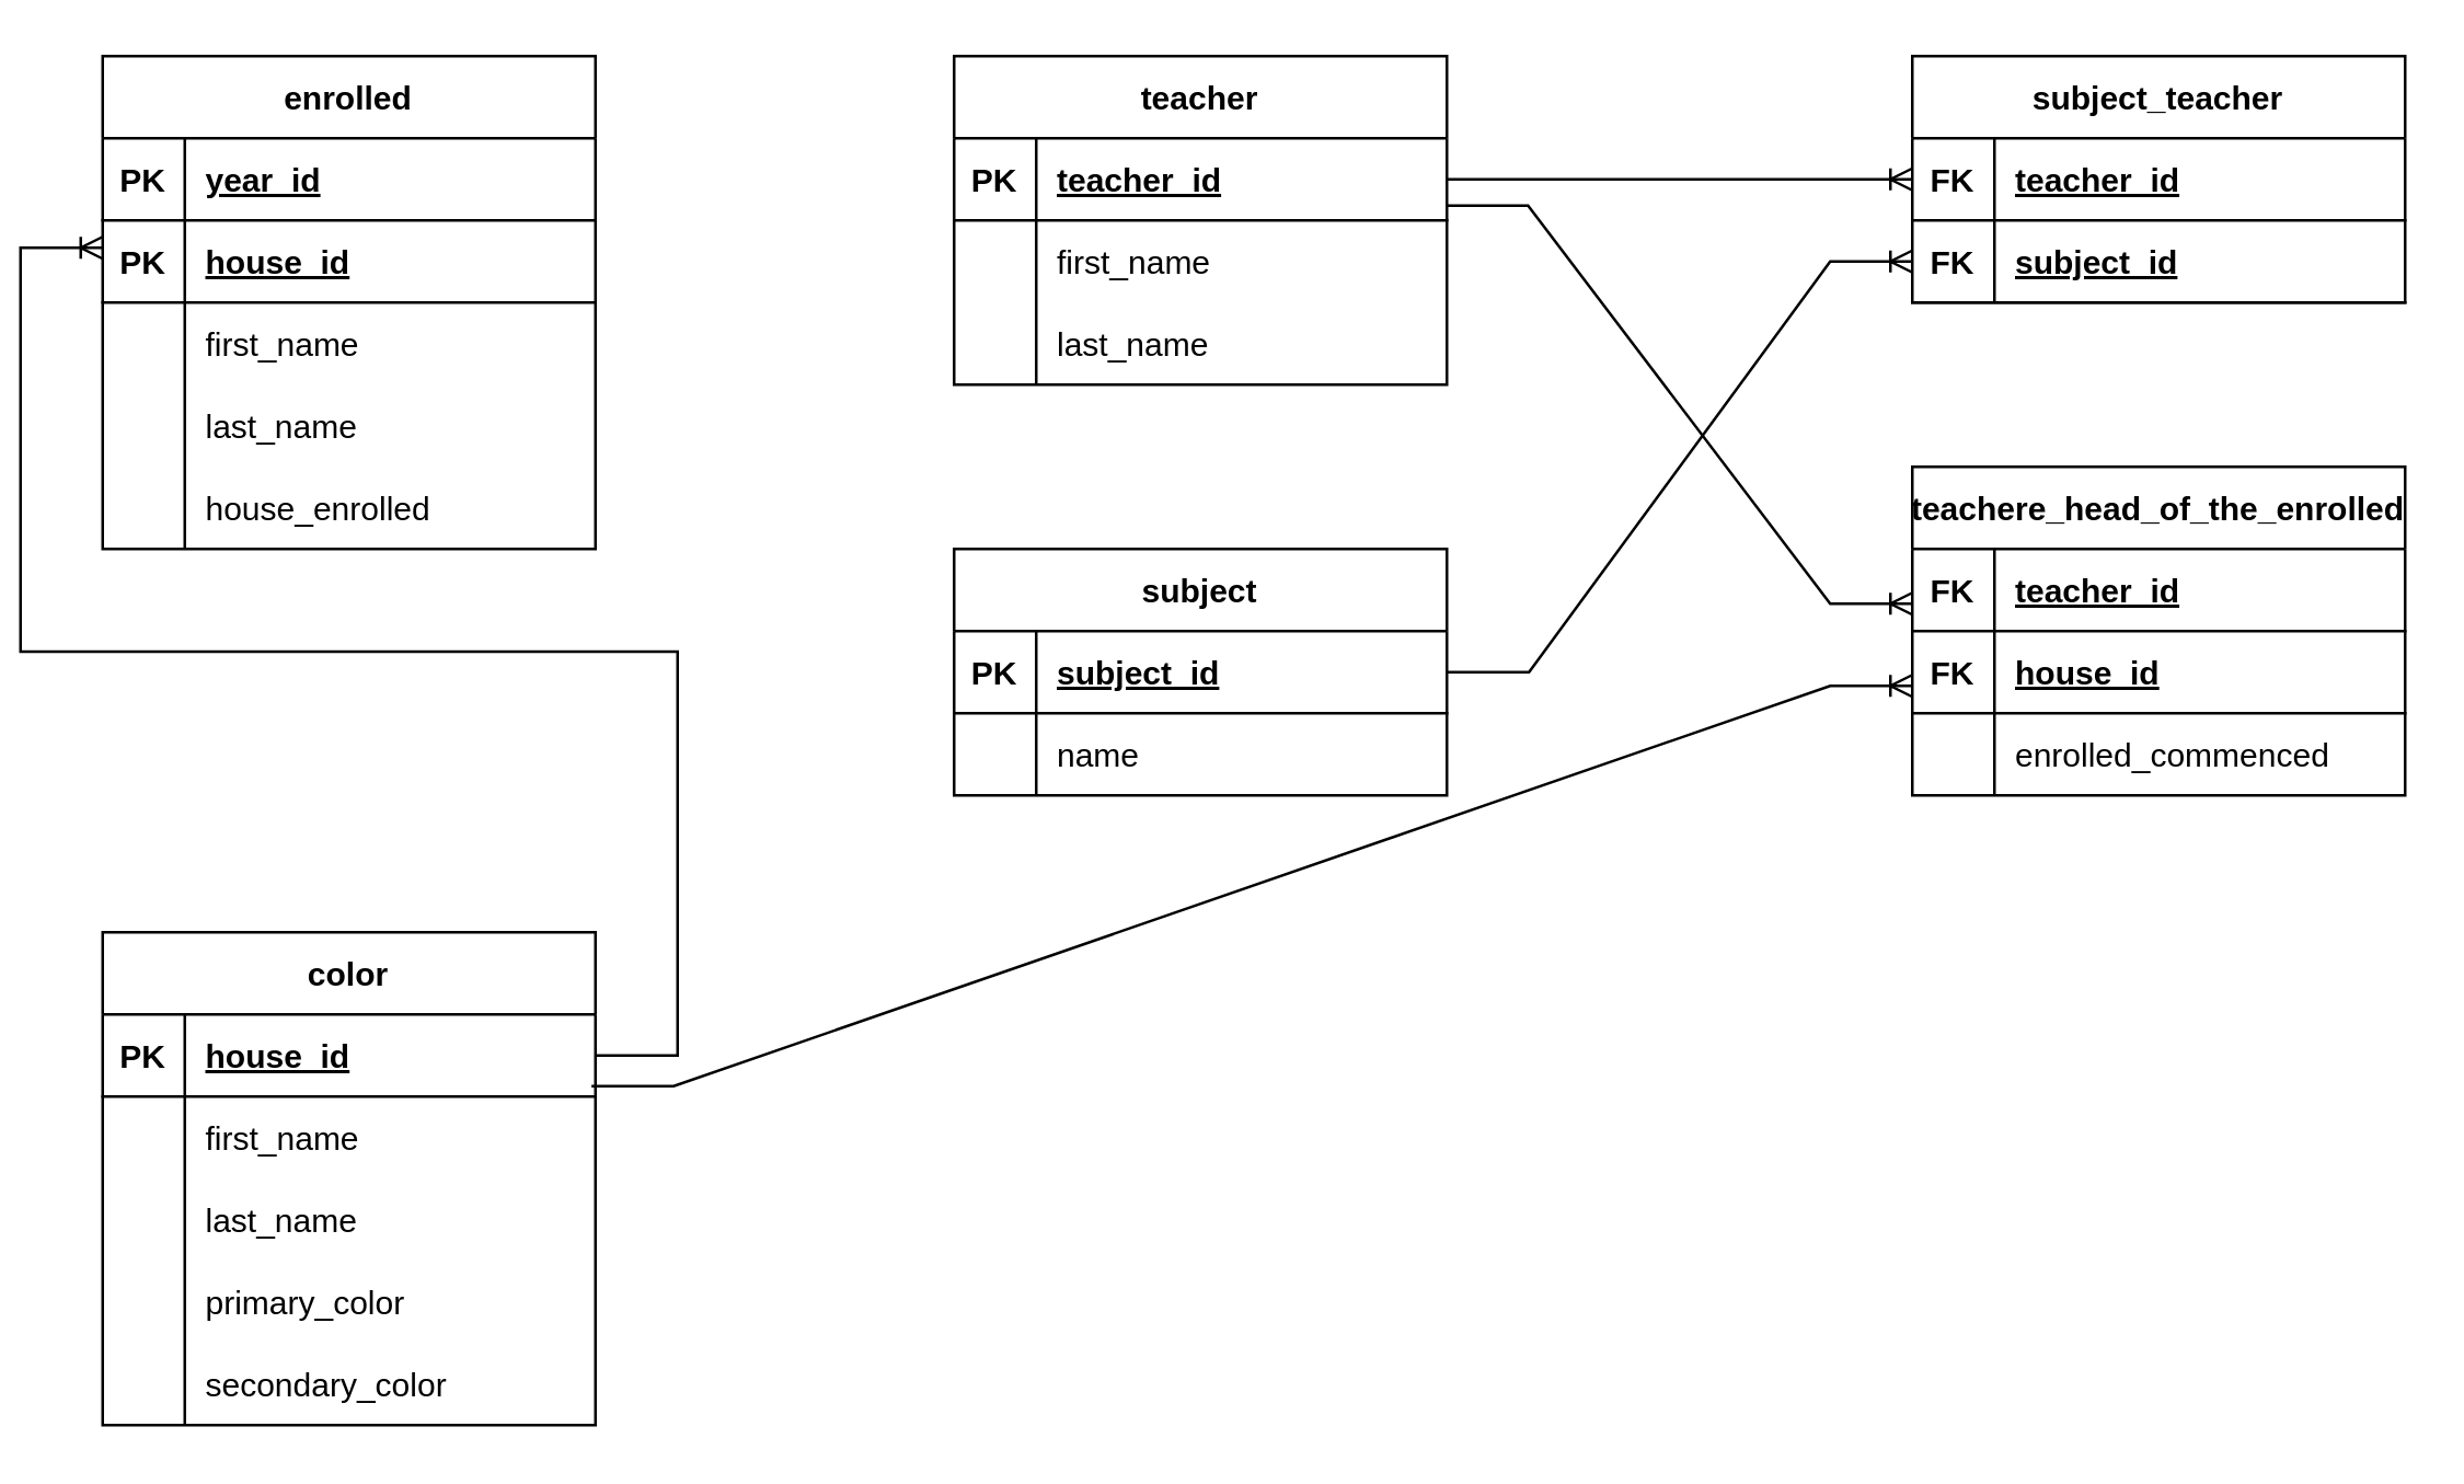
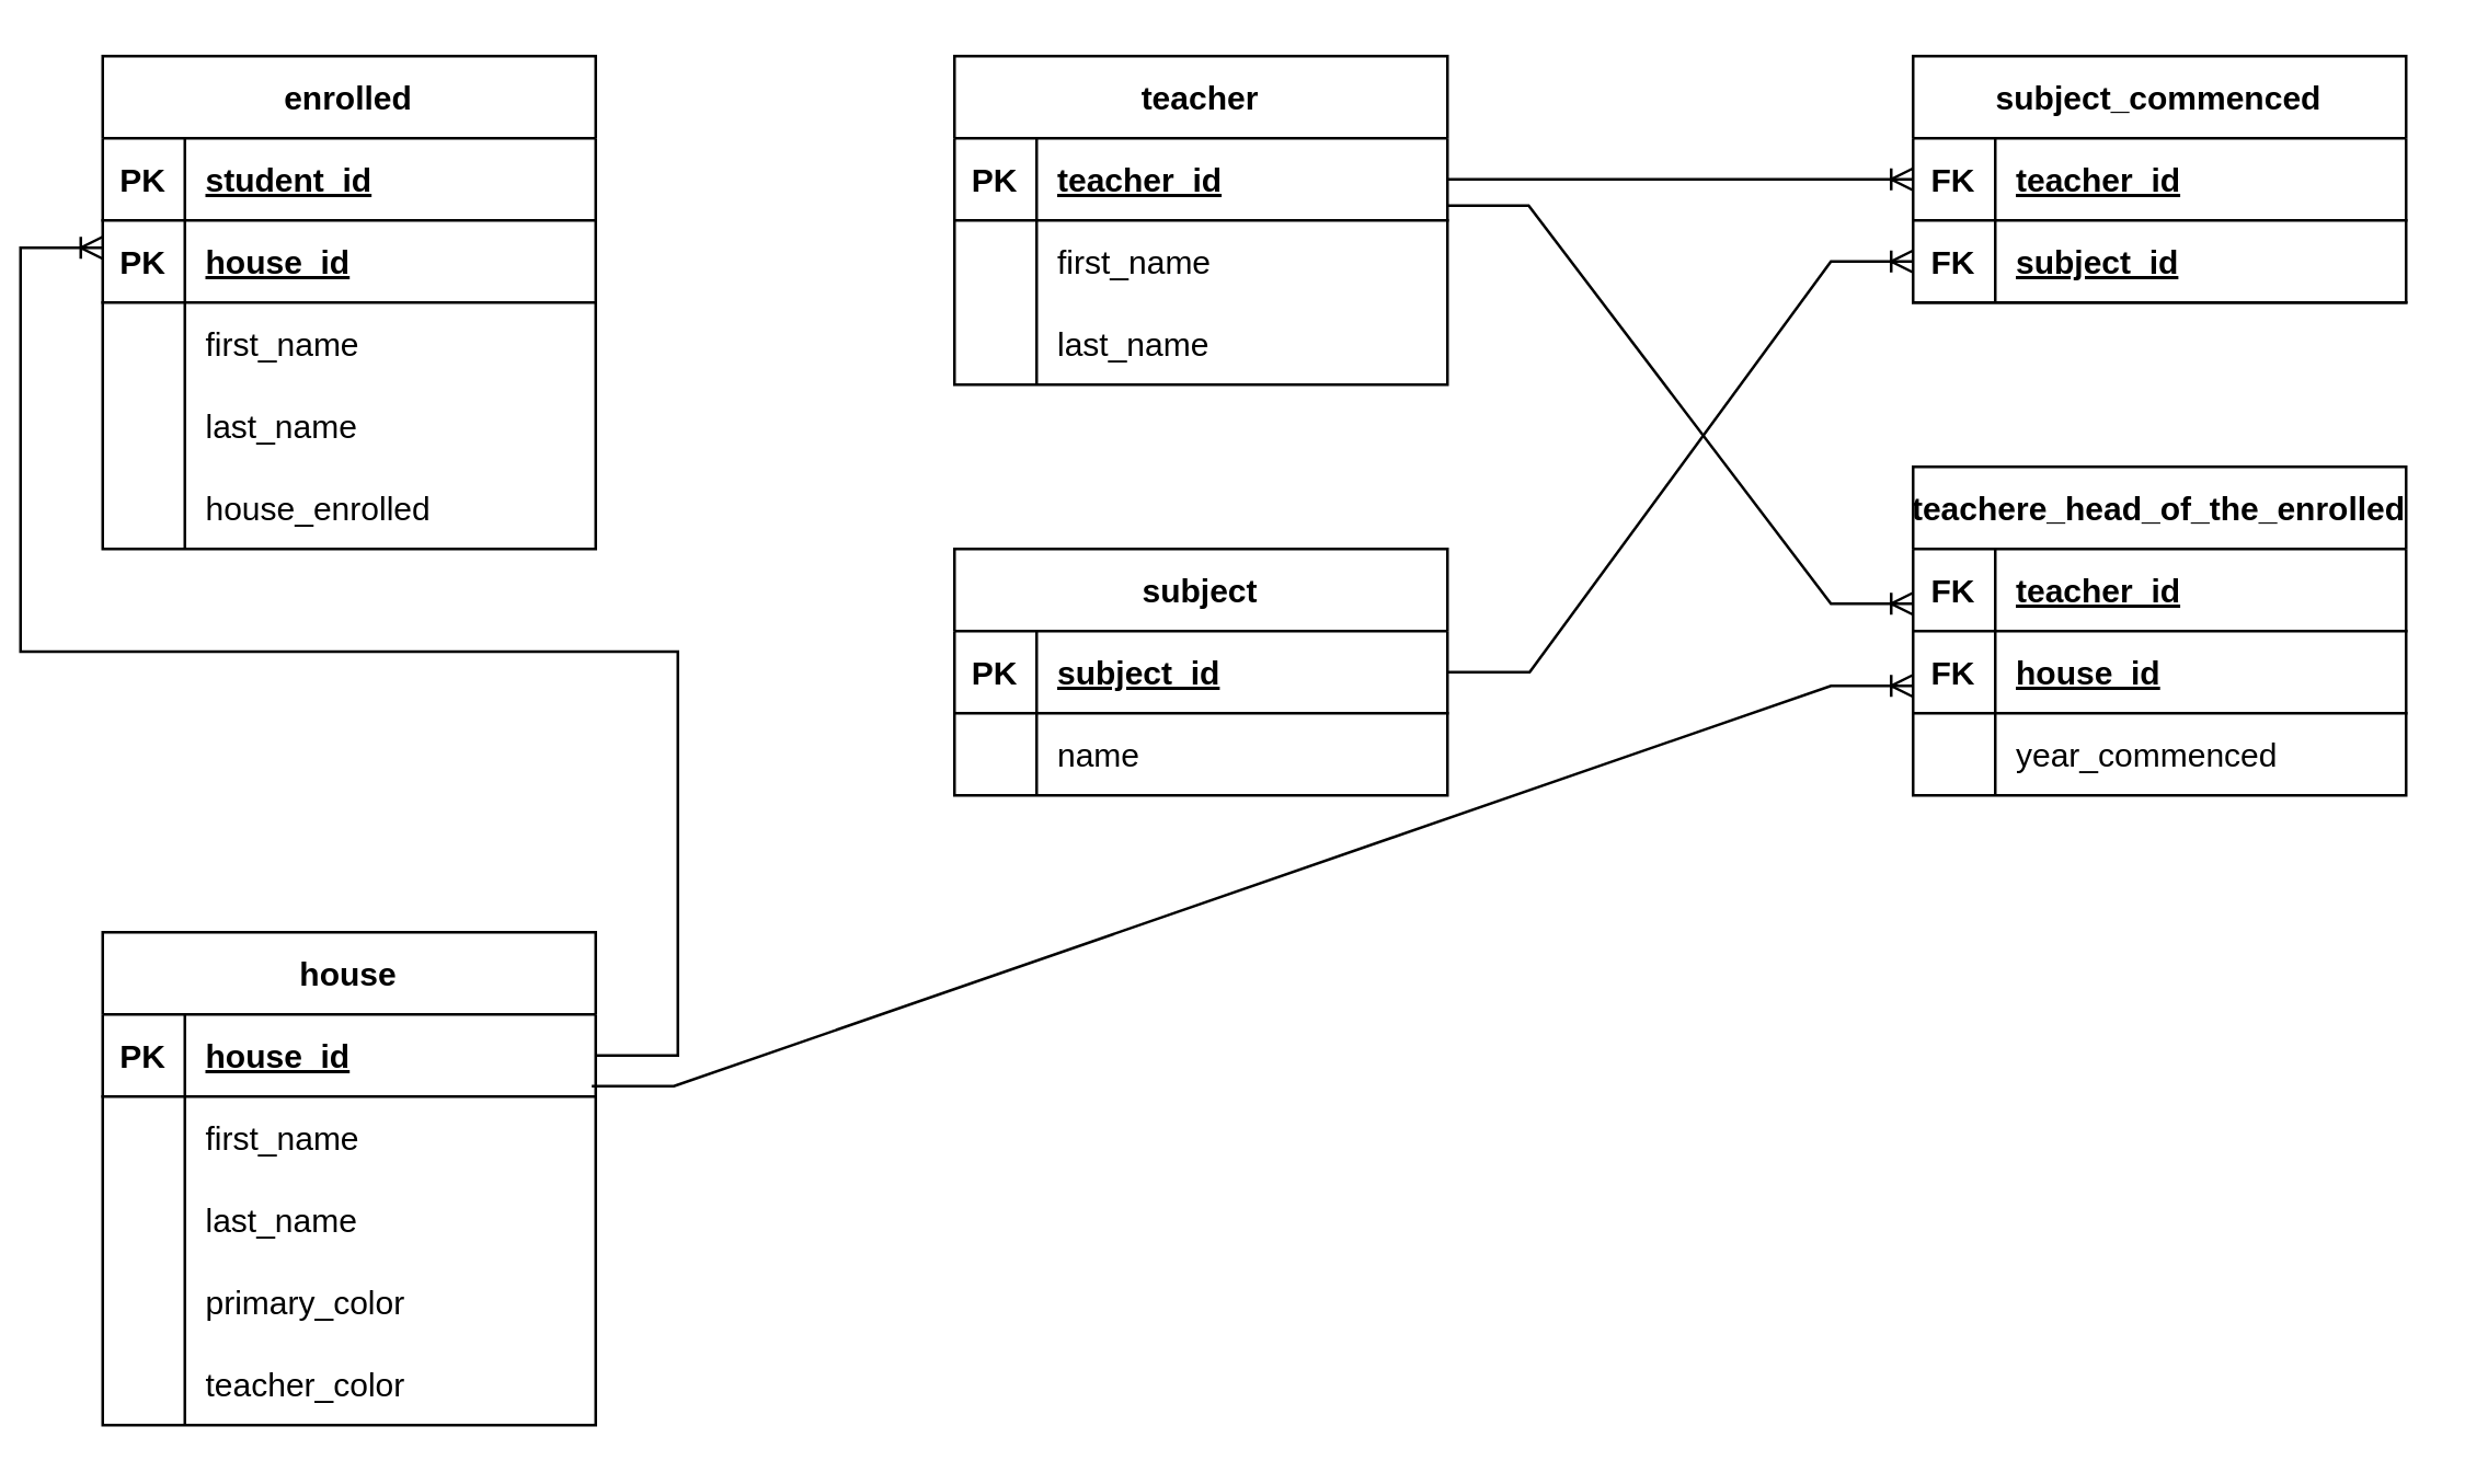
- <mxCell id="35" value="subject_teacher" style="shape=table;startSize=30;container=1;collapsible=1;childLayout=tableLayout;fixedRows=1;rowLines=0;fontStyle=1;align=center;resizeLast=1;" vertex="1" parent="1"><mxGeometry x="681" y="20" width="180" height="90" as="geometry"><mxRectangle x="770" y="140" width="80" height="30" as="alternateBounds" /></mxGeometry></mxCell>
+ <mxCell id="35" value="subject_commenced" style="shape=table;startSize=30;container=1;collapsible=1;childLayout=tableLayout;fixedRows=1;rowLines=0;fontStyle=1;align=center;resizeLast=1;" vertex="1" parent="1"><mxGeometry x="681" y="20" width="180" height="90" as="geometry"><mxRectangle x="770" y="140" width="80" height="30" as="alternateBounds" /></mxGeometry></mxCell>
- <mxCell id="5" value="year_id" style="shape=partialRectangle;connectable=0;fillColor=none;top=0;left=0;bottom=0;right=0;align=left;spacingLeft=6;fontStyle=5;overflow=hidden;" vertex="1" parent="3"><mxGeometry x="30" width="150" height="30" as="geometry"><mxRectangle width="150" height="30" as="alternateBounds" /></mxGeometry></mxCell>
+ <mxCell id="5" value="student_id" style="shape=partialRectangle;connectable=0;fillColor=none;top=0;left=0;bottom=0;right=0;align=left;spacingLeft=6;fontStyle=5;overflow=hidden;" vertex="1" parent="3"><mxGeometry x="30" width="150" height="30" as="geometry"><mxRectangle width="150" height="30" as="alternateBounds" /></mxGeometry></mxCell>
- <mxCell id="70" value="enrolled_commenced" style="shape=partialRectangle;connectable=0;fillColor=none;top=0;left=0;bottom=0;right=0;align=left;spacingLeft=6;overflow=hidden;" vertex="1" parent="68"><mxGeometry x="30" width="150" height="30" as="geometry"><mxRectangle width="150" height="30" as="alternateBounds" /></mxGeometry></mxCell>
+ <mxCell id="70" value="year_commenced" style="shape=partialRectangle;connectable=0;fillColor=none;top=0;left=0;bottom=0;right=0;align=left;spacingLeft=6;overflow=hidden;" vertex="1" parent="68"><mxGeometry x="30" width="150" height="30" as="geometry"><mxRectangle width="150" height="30" as="alternateBounds" /></mxGeometry></mxCell>
- <mxCell id="44" value="color" style="shape=table;startSize=30;container=1;collapsible=1;childLayout=tableLayout;fixedRows=1;rowLines=0;fontStyle=1;align=center;resizeLast=1;" vertex="1" parent="1"><mxGeometry x="20" y="340" width="180" height="180" as="geometry" /></mxCell>
+ <mxCell id="44" value="house" style="shape=table;startSize=30;container=1;collapsible=1;childLayout=tableLayout;fixedRows=1;rowLines=0;fontStyle=1;align=center;resizeLast=1;" vertex="1" parent="1"><mxGeometry x="20" y="340" width="180" height="180" as="geometry" /></mxCell>
- <mxCell id="59" value="secondary_color" style="shape=partialRectangle;connectable=0;fillColor=none;top=0;left=0;bottom=0;right=0;align=left;spacingLeft=6;overflow=hidden;" vertex="1" parent="57"><mxGeometry x="30" width="150" height="30" as="geometry"><mxRectangle width="150" height="30" as="alternateBounds" /></mxGeometry></mxCell>
+ <mxCell id="59" value="teacher_color" style="shape=partialRectangle;connectable=0;fillColor=none;top=0;left=0;bottom=0;right=0;align=left;spacingLeft=6;overflow=hidden;" vertex="1" parent="57"><mxGeometry x="30" width="150" height="30" as="geometry"><mxRectangle width="150" height="30" as="alternateBounds" /></mxGeometry></mxCell>
